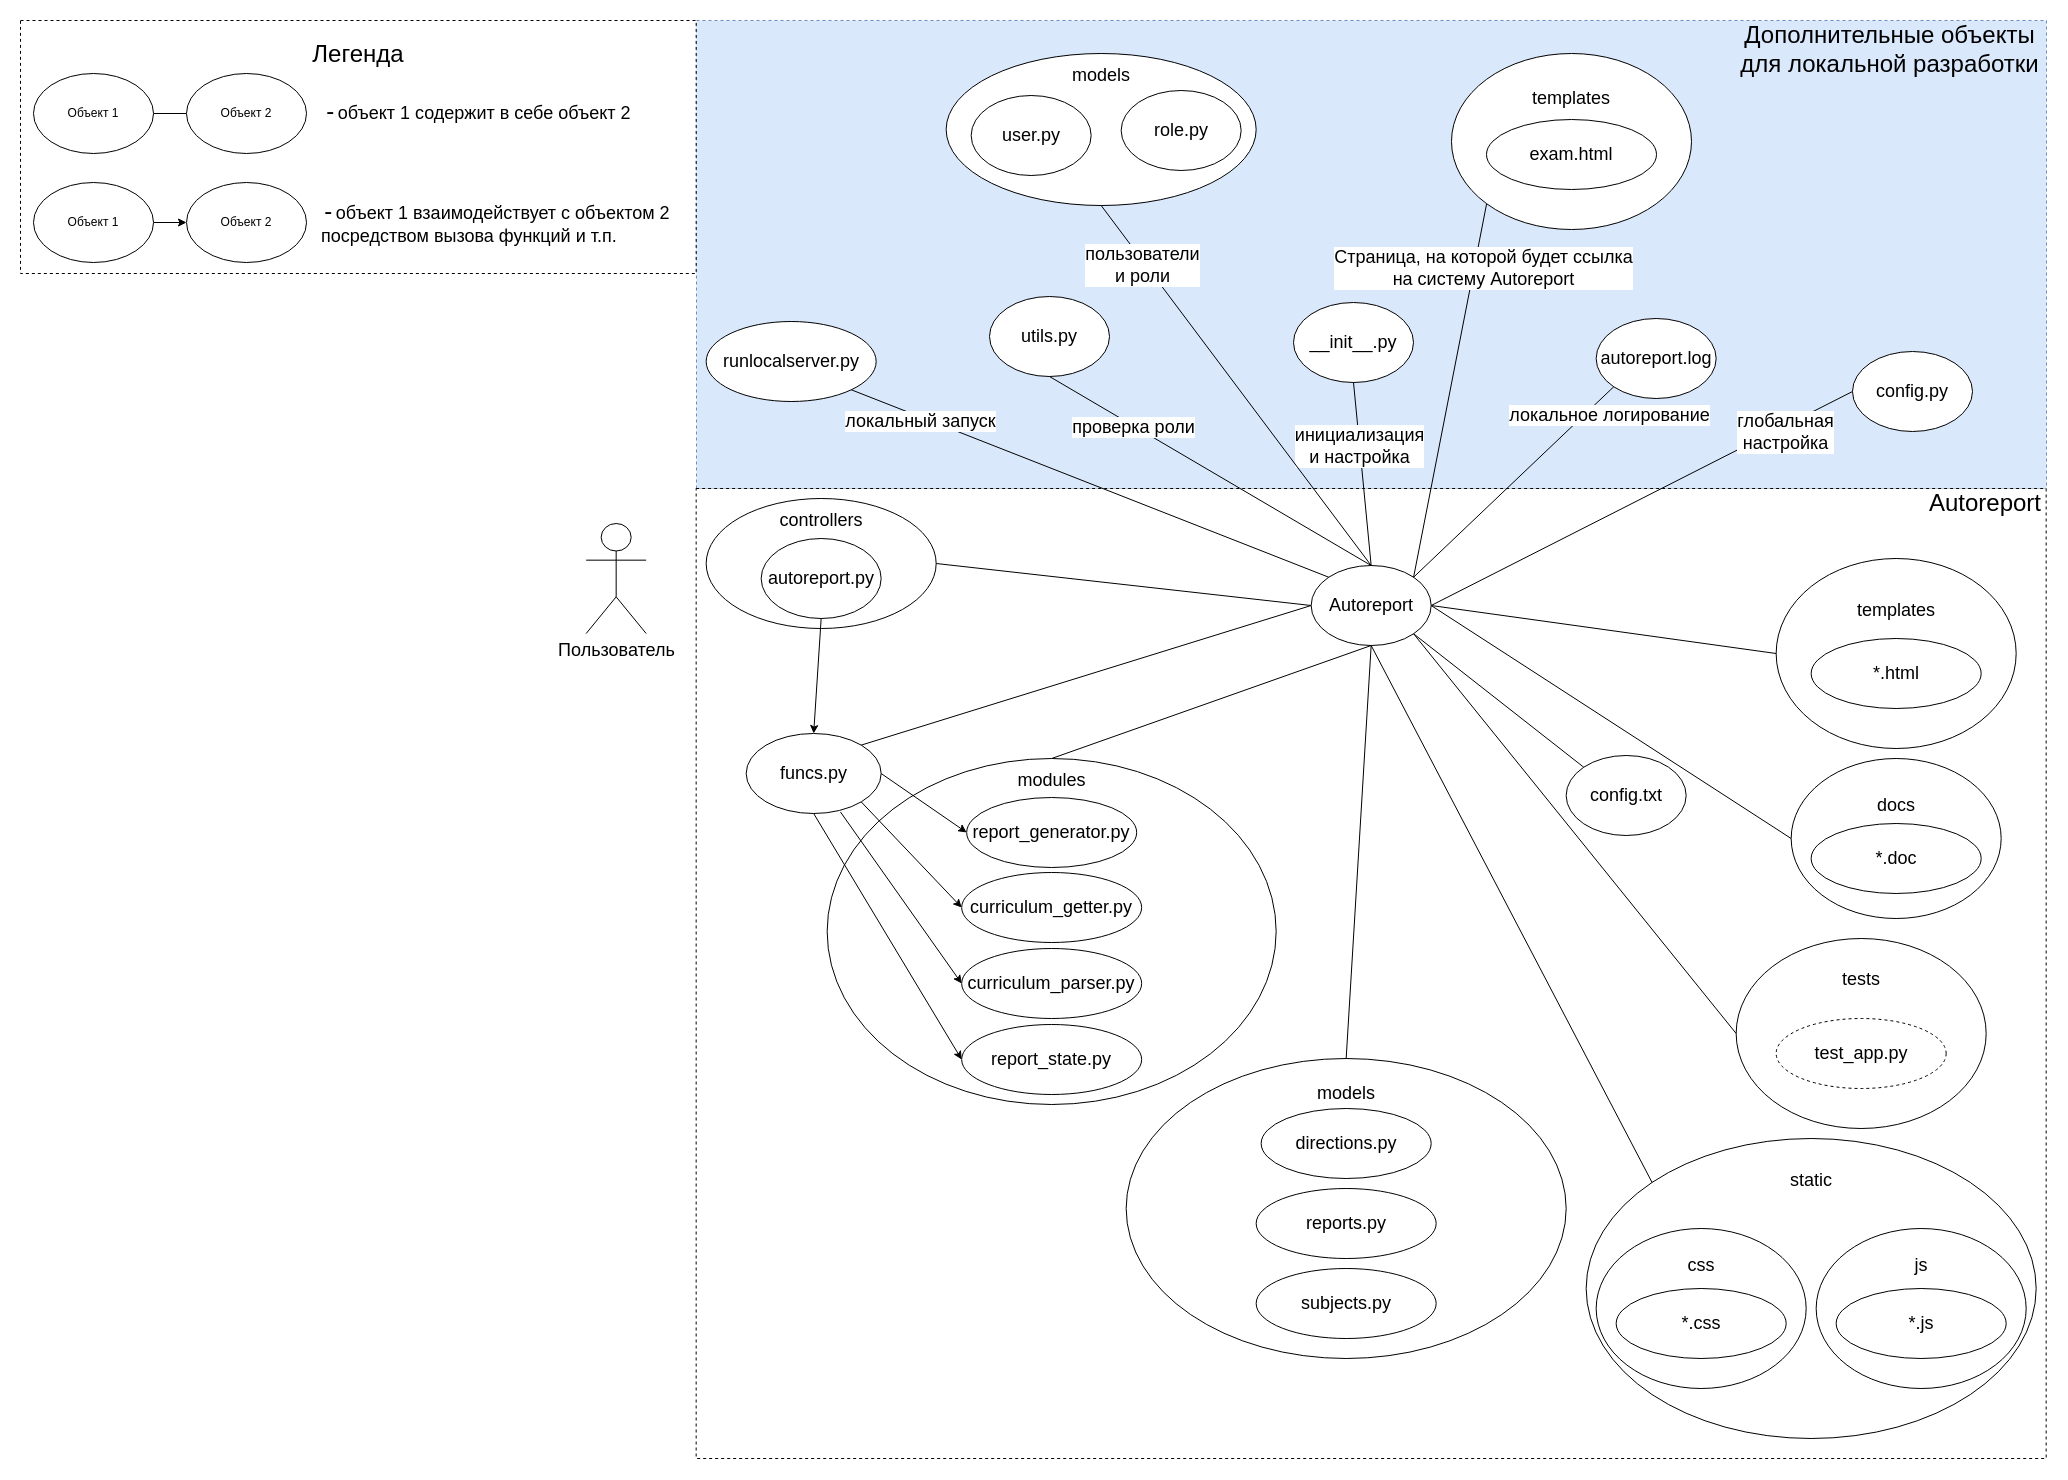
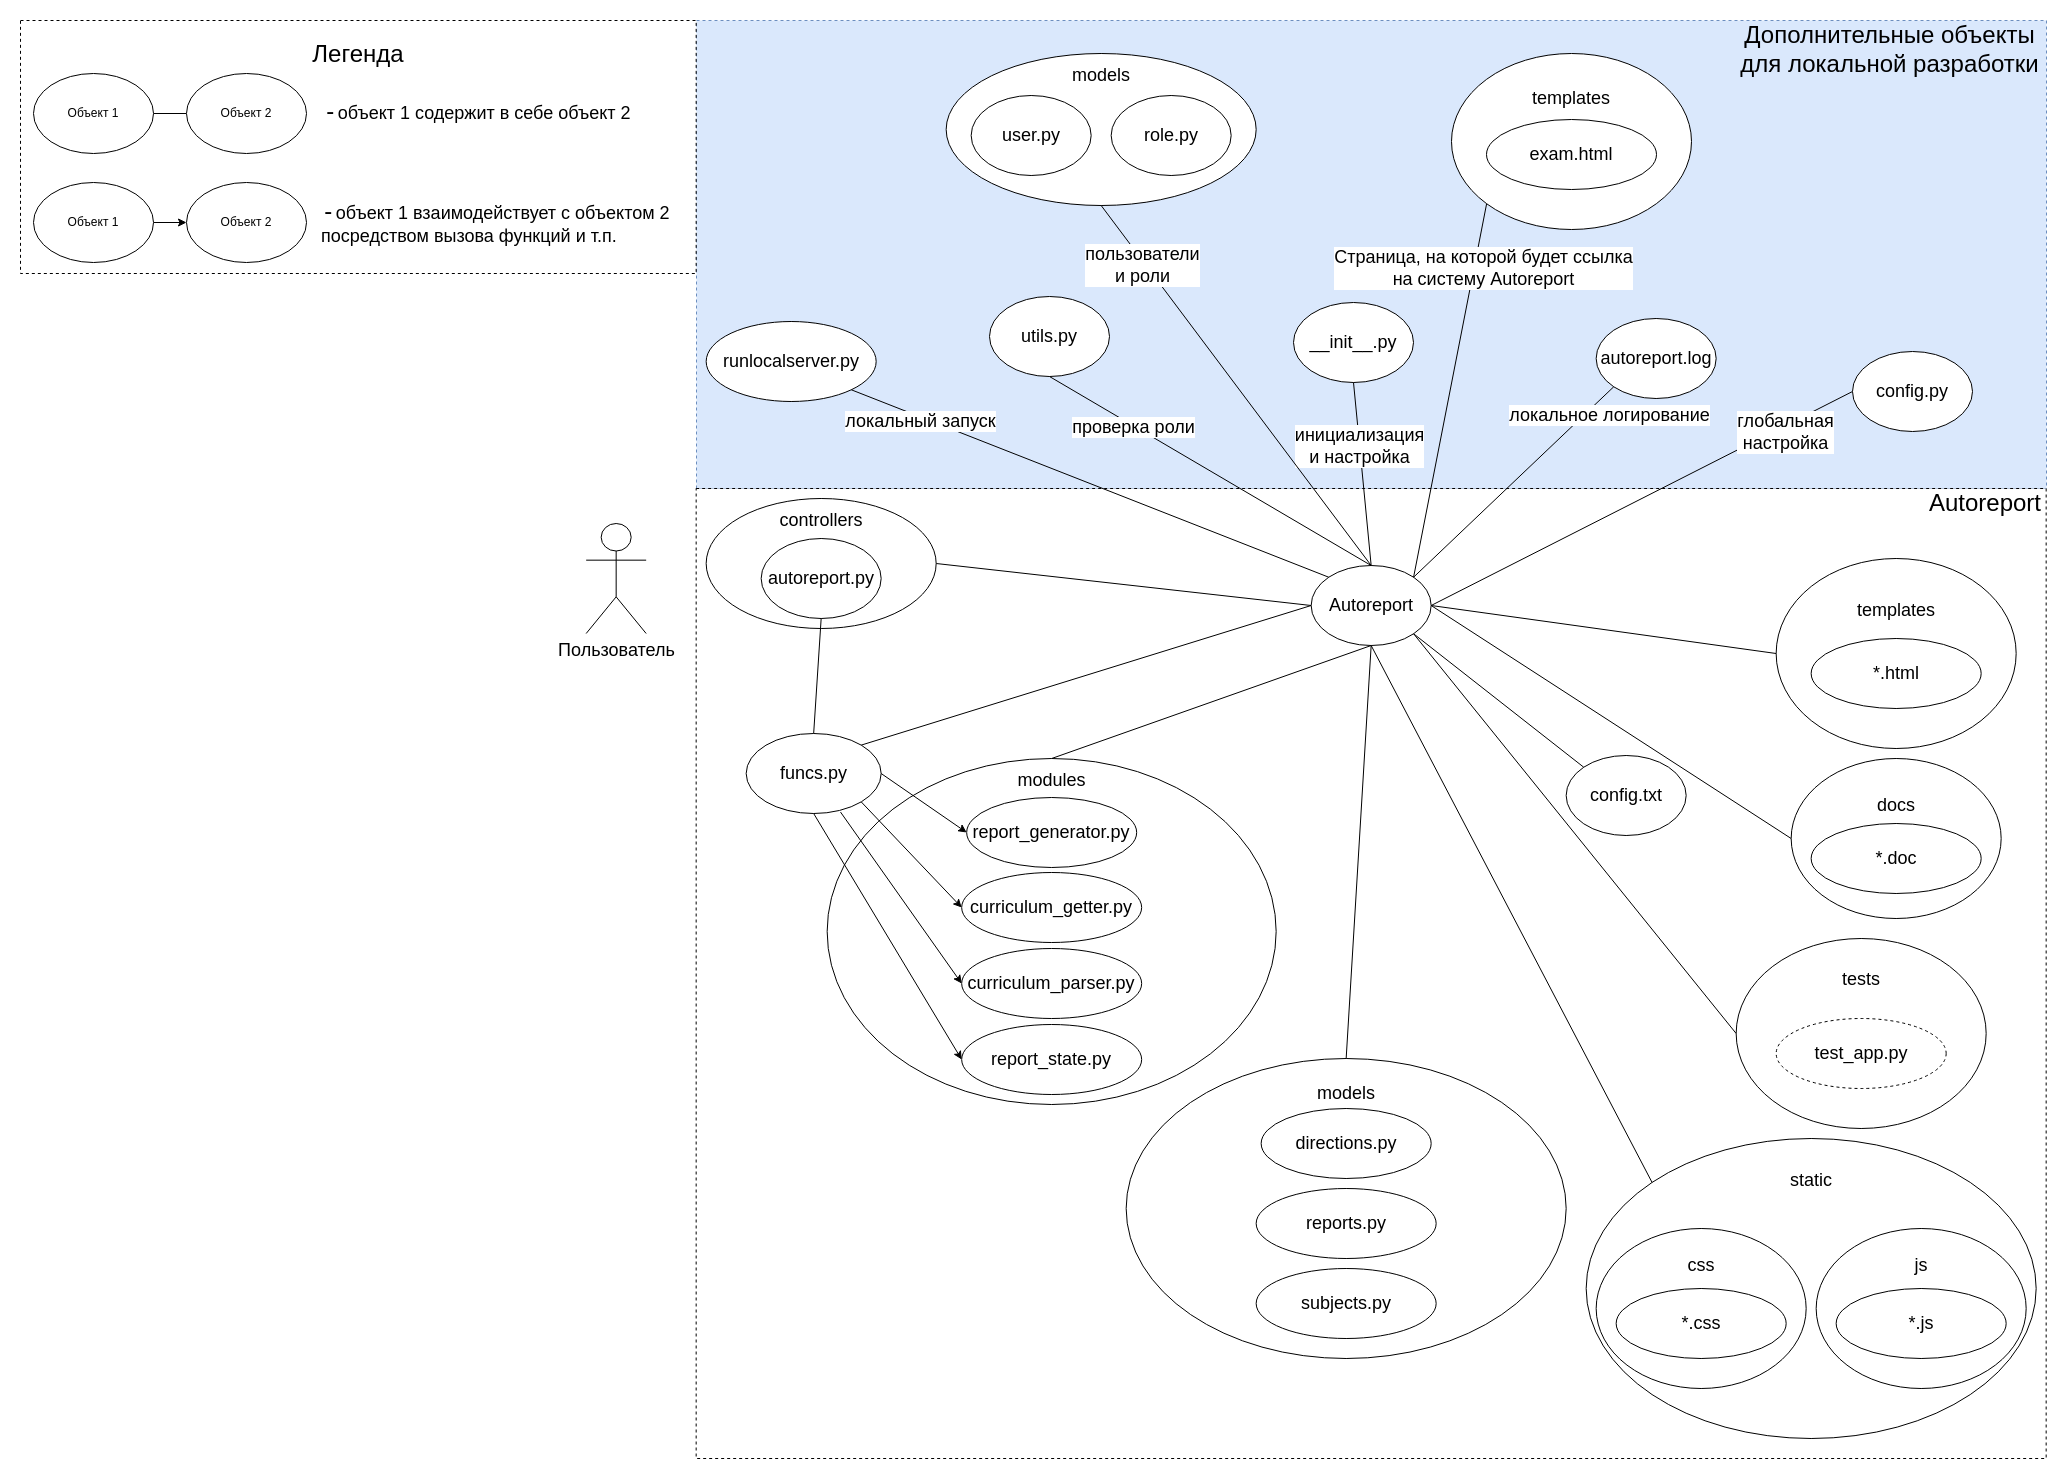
- <mxCell id="51" value="&lt;font style=&quot;font-size: 18px;&quot;&gt;role.py&lt;/font&gt;" style="ellipse;whiteSpace=wrap;html=1;" parent="1" vertex="1"><mxGeometry x="1120.667" y="90" width="120" height="80" as="geometry" /></mxCell>
+ <mxCell id="51" value="&lt;font style=&quot;font-size: 18px;&quot;&gt;role.py&lt;/font&gt;" style="ellipse;whiteSpace=wrap;html=1;" parent="1" vertex="1"><mxGeometry x="1110.667" y="95" width="120" height="80" as="geometry" /></mxCell>
- <mxCell id="37" style="rounded=0;orthogonalLoop=1;jettySize=auto;html=1;exitX=0.5;exitY=1;exitDx=0;exitDy=0;entryX=0.5;entryY=0;entryDx=0;entryDy=0;startArrow=none;startFill=0;" parent="1" source="11" target="12" edge="1"><mxGeometry relative="1" as="geometry"><mxPoint x="950.667" y="878" as="sourcePoint" /><mxPoint x="1020.667" y="716" as="targetPoint" /></mxGeometry></mxCell>
+ <mxCell id="37" style="rounded=0;orthogonalLoop=1;jettySize=auto;html=1;exitX=0.5;exitY=1;exitDx=0;exitDy=0;entryX=0.5;entryY=0;entryDx=0;entryDy=0;startArrow=none;startFill=0;endArrow=none;" parent="1" source="11" target="12" edge="1"><mxGeometry relative="1" as="geometry"><mxPoint x="950.667" y="878" as="sourcePoint" /><mxPoint x="1020.667" y="716" as="targetPoint" /></mxGeometry></mxCell>
